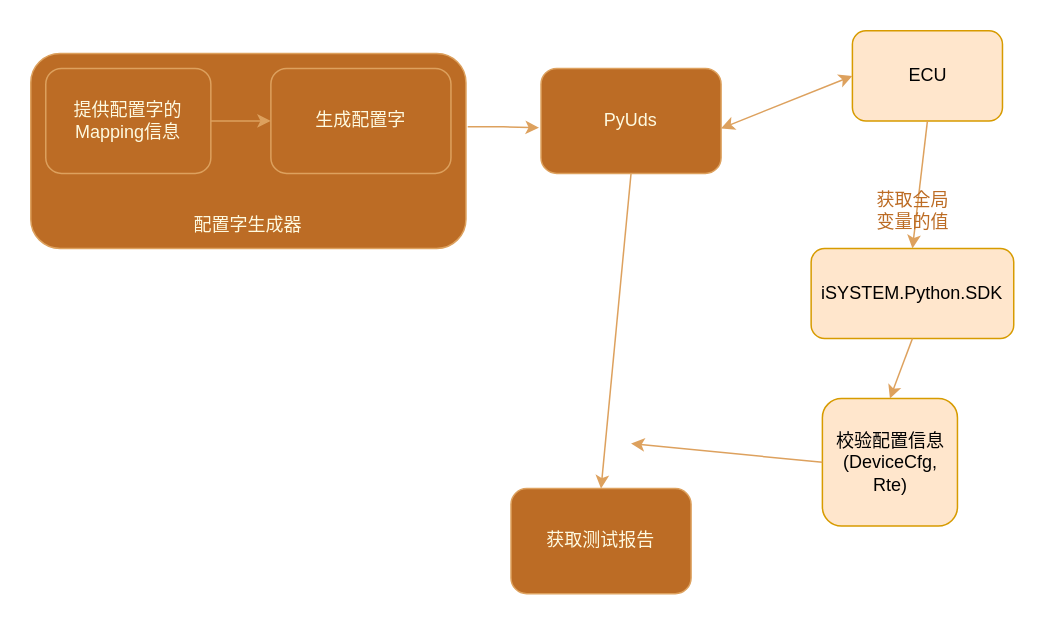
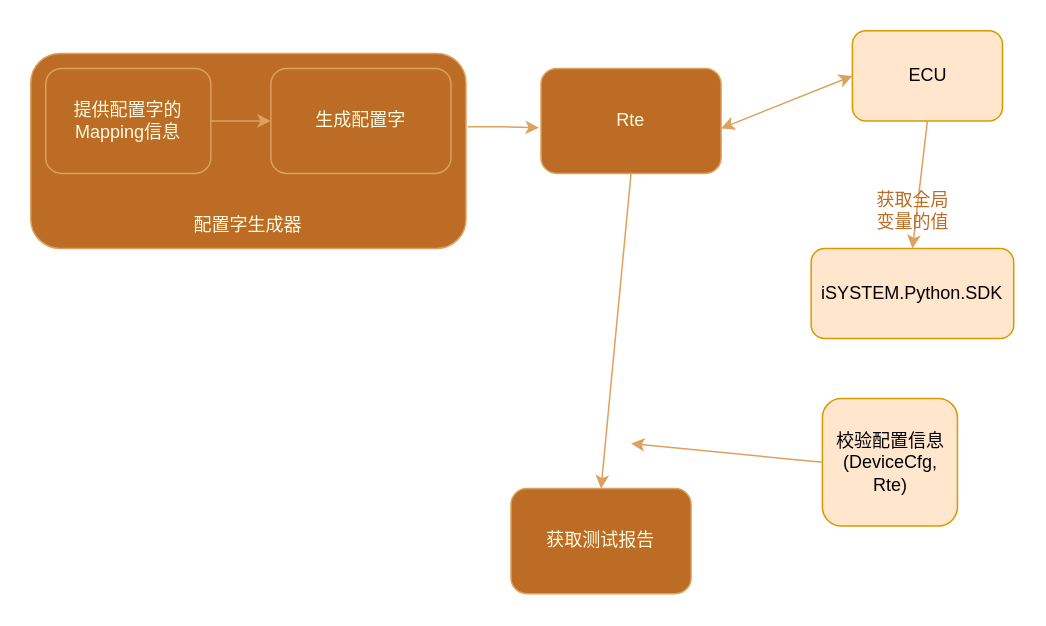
- <mxCell id="2" value="PyUds" style="rounded=1;whiteSpace=wrap;html=1;labelBackgroundColor=none;fillColor=#BC6C25;strokeColor=#DDA15E;fontColor=#FEFAE0;" vertex="1" parent="1"><mxGeometry x="360" y="45" width="120" height="70" as="geometry" /></mxCell>
+ <mxCell id="2" value="Rte" style="rounded=1;whiteSpace=wrap;html=1;labelBackgroundColor=none;fillColor=#BC6C25;strokeColor=#DDA15E;fontColor=#FEFAE0;" vertex="1" parent="1"><mxGeometry x="360" y="45" width="120" height="70" as="geometry" /></mxCell>
- <mxCell id="15" value="" style="endArrow=classic;html=1;rounded=0;exitX=0.5;exitY=1;exitDx=0;exitDy=0;entryX=0.5;entryY=0;entryDx=0;entryDy=0;labelBackgroundColor=none;strokeColor=#DDA15E;fontColor=default;" edge="1" parent="1" source="12" target="13"><mxGeometry width="50" height="50" relative="1" as="geometry"><mxPoint x="600" y="215" as="sourcePoint" /><mxPoint x="717.5" y="205" as="targetPoint" /></mxGeometry></mxCell>
